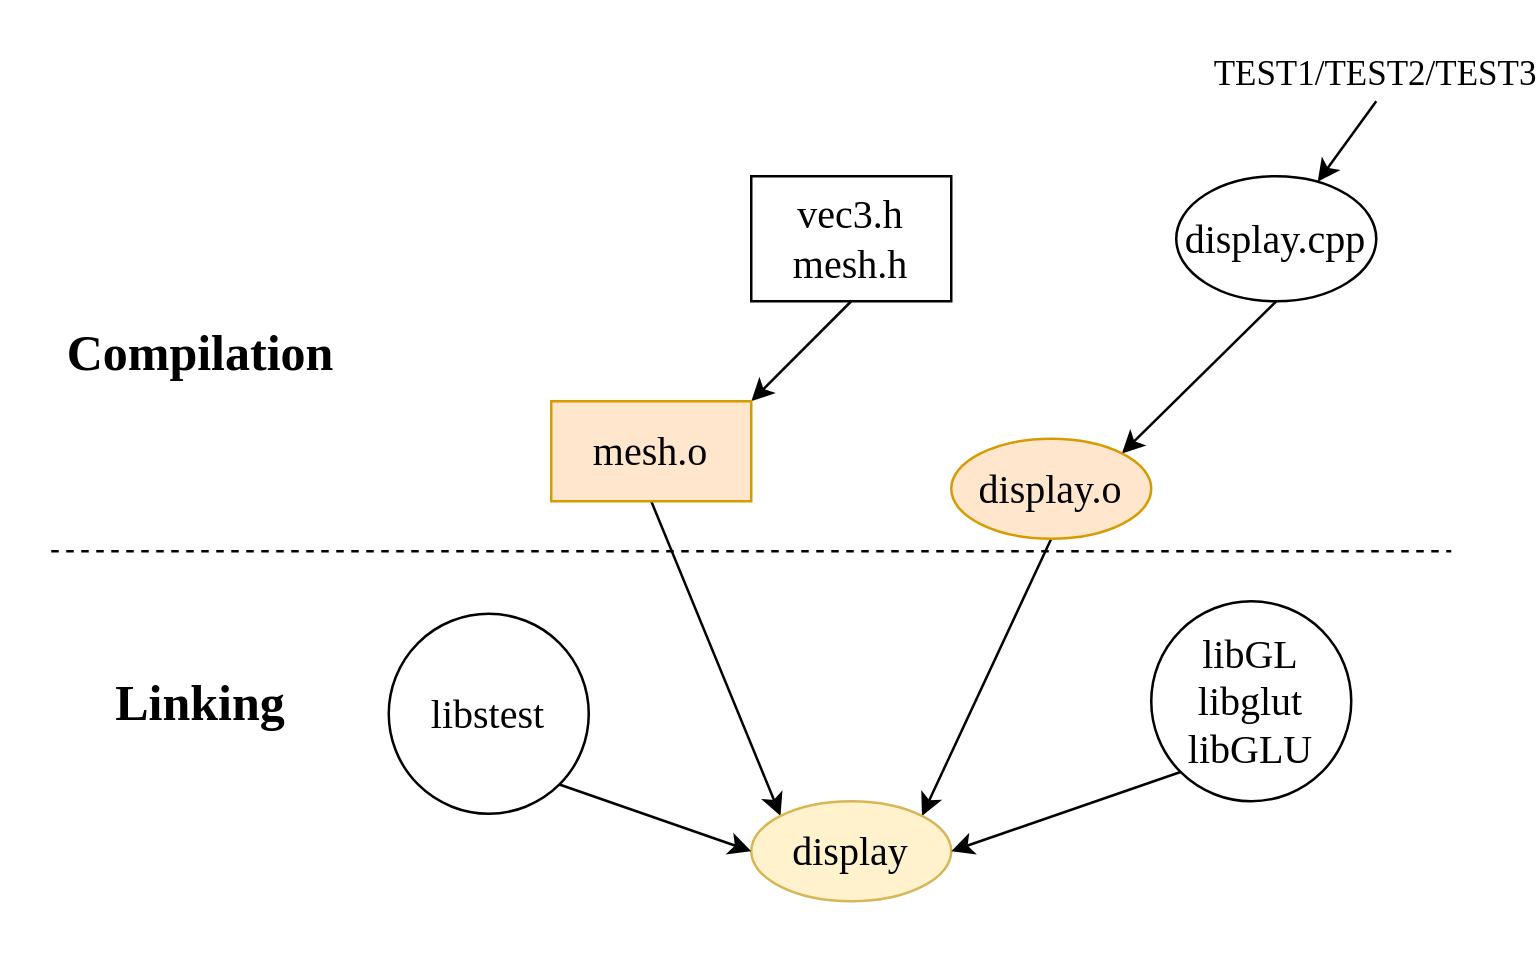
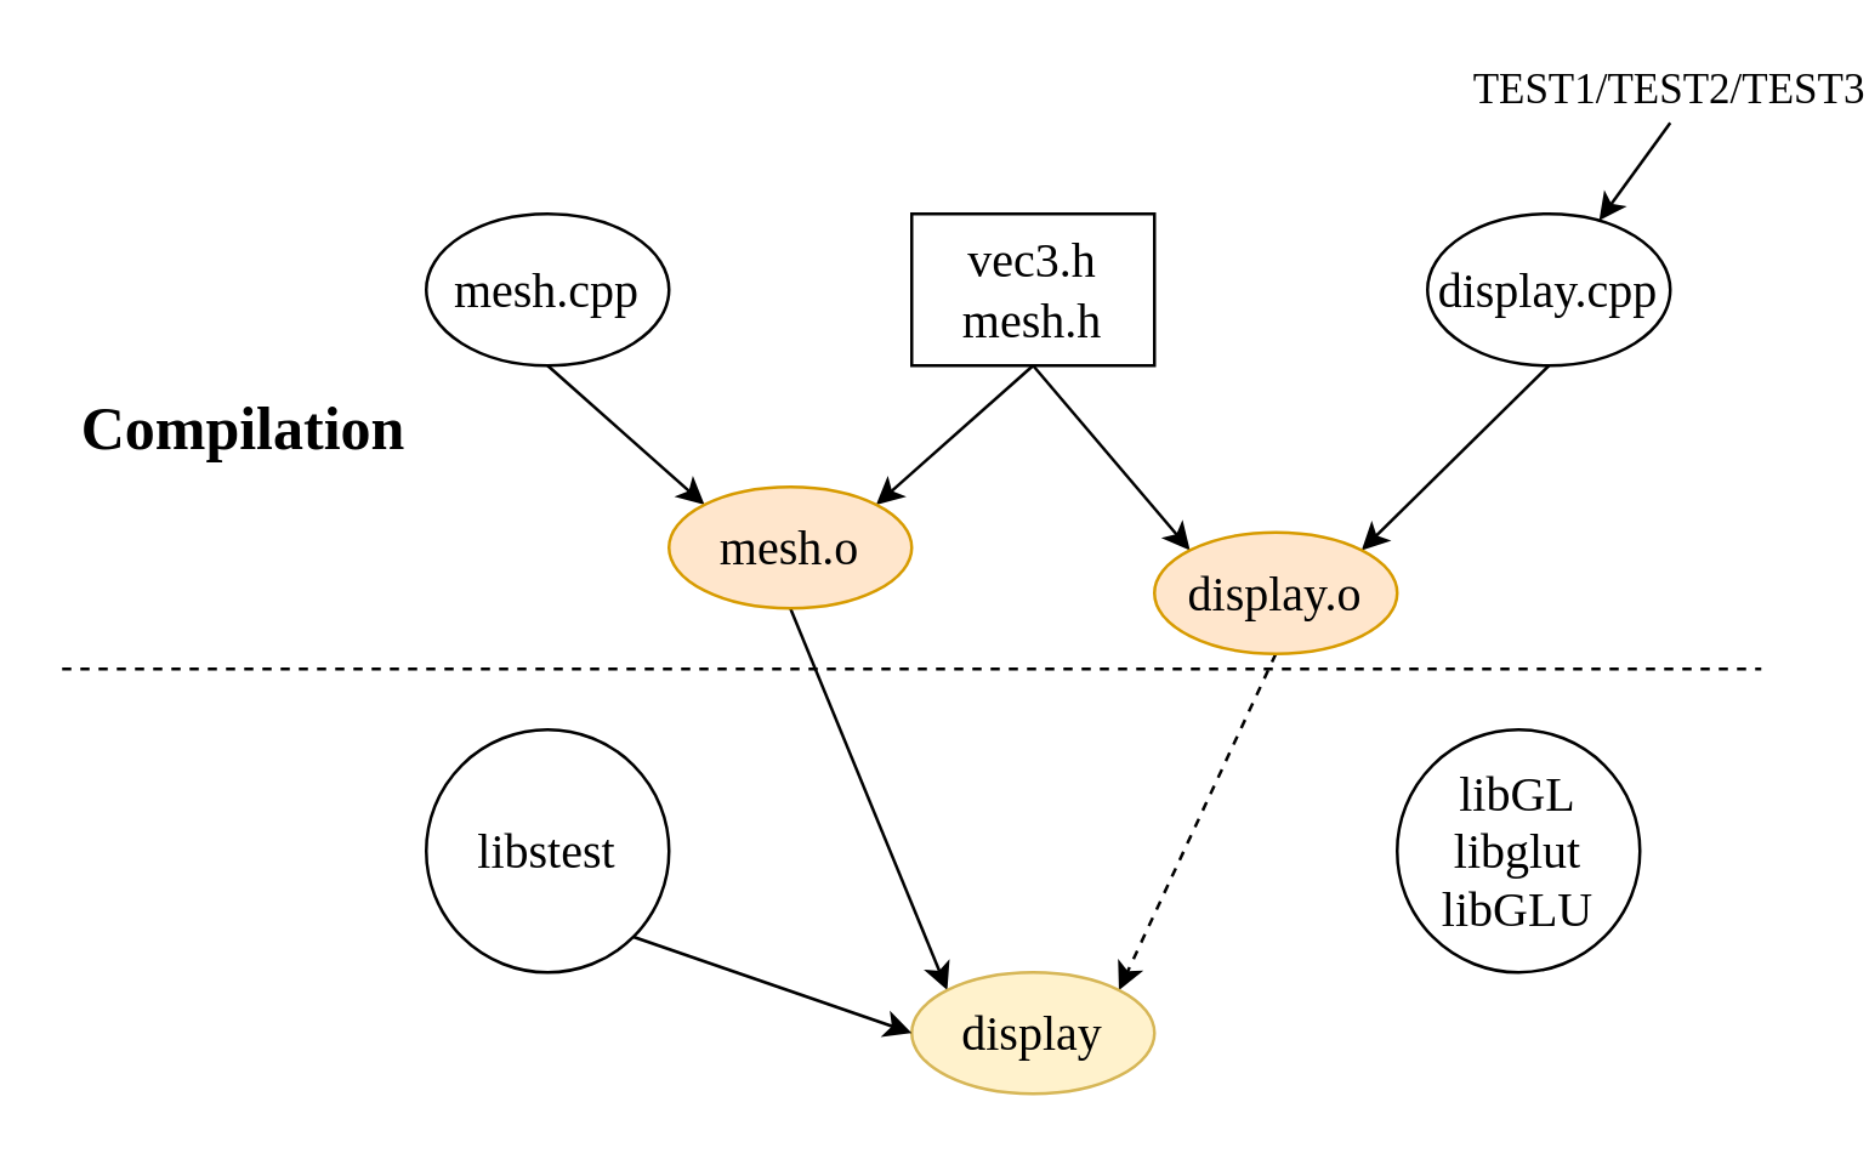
+ <mxCell id="3" value="mesh.cpp" style="ellipse;whiteSpace=wrap;html=1;fontSize=16;fontFamily=Caribli;" parent="1" vertex="1"><mxGeometry x="140" y="70" width="80" height="50" as="geometry" /></mxCell>
+ <mxCell id="2" style="edgeStyle=none;rounded=0;orthogonalLoop=1;jettySize=auto;html=1;exitX=0.5;exitY=1;exitDx=0;exitDy=0;entryX=0;entryY=0;entryDx=0;entryDy=0;fontSize=16;fontFamily=Caribli;" parent="1" source="3" target="10" edge="1"><mxGeometry relative="1" as="geometry" /></mxCell>
+ <mxCell id="5" style="edgeStyle=none;rounded=0;orthogonalLoop=1;jettySize=auto;html=1;exitX=0.5;exitY=1;exitDx=0;exitDy=0;entryX=0;entryY=0;entryDx=0;entryDy=0;fontSize=16;fontFamily=Caribli;" parent="1" source="6" target="12" edge="1"><mxGeometry relative="1" as="geometry" /></mxCell>
- <mxCell id="10" value="mesh.o" style="whiteSpace=wrap;html=1;fontSize=16;fontFamily=Caribli;fillColor=#ffe6cc;strokeColor=#d79b00;rounded=0;" parent="1" vertex="1"><mxGeometry x="220" y="160" width="80" height="40" as="geometry" /></mxCell>
+ <mxCell id="10" value="mesh.o" style="ellipse;whiteSpace=wrap;html=1;fontSize=16;fontFamily=Caribli;fillColor=#ffe6cc;strokeColor=#d79b00;" parent="1" vertex="1"><mxGeometry x="220" y="160" width="80" height="40" as="geometry" /></mxCell>
- <mxCell id="11" style="edgeStyle=none;rounded=0;orthogonalLoop=1;jettySize=auto;html=1;exitX=0.5;exitY=1;exitDx=0;exitDy=0;entryX=1;entryY=0;entryDx=0;entryDy=0;fontSize=16;fontFamily=Caribli;" parent="1" source="12" target="13" edge="1"><mxGeometry relative="1" as="geometry" /></mxCell>
+ <mxCell id="11" style="edgeStyle=none;rounded=0;orthogonalLoop=1;jettySize=auto;html=1;exitX=0.5;exitY=1;exitDx=0;exitDy=0;entryX=1;entryY=0;entryDx=0;entryDy=0;fontSize=16;fontFamily=Caribli;dashed=1;" parent="1" source="12" target="13" edge="1"><mxGeometry relative="1" as="geometry" /></mxCell>
- <mxCell id="20" value="Linking" style="text;html=1;strokeColor=none;fillColor=none;align=center;verticalAlign=middle;whiteSpace=wrap;rounded=0;fontFamily=Caribli;fontSize=20;fontStyle=1" parent="1" vertex="1"><mxGeometry x="20" y="260" width="120" height="40" as="geometry" /></mxCell>
- <mxCell id="15" value="libstest" style="ellipse;whiteSpace=wrap;html=1;fontSize=16;fontFamily=Caribli;" parent="1" vertex="1"><mxGeometry x="155" y="245" width="80" height="80" as="geometry" /></mxCell>
+ <mxCell id="15" value="libstest" style="ellipse;whiteSpace=wrap;html=1;fontSize=16;fontFamily=Caribli;" parent="1" vertex="1"><mxGeometry x="140" y="240" width="80" height="80" as="geometry" /></mxCell>
- <mxCell id="16" style="rounded=0;orthogonalLoop=1;jettySize=auto;html=1;exitX=0;exitY=1;exitDx=0;exitDy=0;entryX=1;entryY=0.5;entryDx=0;entryDy=0;" edge="1" parent="1" source="17" target="13"><mxGeometry relative="1" as="geometry" /></mxCell>
